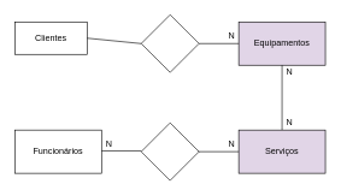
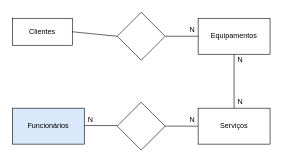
- <mxCell id="3" value="Equipamentos" style="rounded=0;whiteSpace=wrap;html=1;fillColor=#e1d5e7;" vertex="1" parent="1"><mxGeometry x="330" y="30" width="120" height="60" as="geometry" /></mxCell>
+ <mxCell id="3" value="Equipamentos" style="rounded=0;whiteSpace=wrap;html=1;" vertex="1" parent="1"><mxGeometry x="330" y="30" width="120" height="60" as="geometry" /></mxCell>
- <mxCell id="12" value="&lt;div&gt;Funcionários&lt;/div&gt;" style="rounded=0;whiteSpace=wrap;html=1;" vertex="1" parent="1"><mxGeometry x="20" y="180" width="120" height="60" as="geometry" /></mxCell>
+ <mxCell id="12" value="&lt;div&gt;Funcionários&lt;/div&gt;" style="rounded=0;whiteSpace=wrap;html=1;fillColor=#dae8fc;" vertex="1" parent="1"><mxGeometry x="20" y="180" width="120" height="60" as="geometry" /></mxCell>
- <mxCell id="10" value="Serviços" style="rounded=0;whiteSpace=wrap;html=1;fillColor=#e1d5e7;" vertex="1" parent="1"><mxGeometry x="330" y="180" width="120" height="60" as="geometry" /></mxCell>
+ <mxCell id="10" value="Serviços" style="rounded=0;whiteSpace=wrap;html=1;" vertex="1" parent="1"><mxGeometry x="330" y="180" width="120" height="60" as="geometry" /></mxCell>
